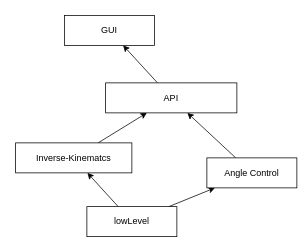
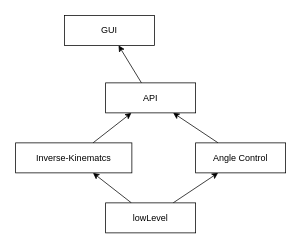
- <mxCell id="10" value="API" style="html=1;whiteSpace=wrap;" vertex="1" parent="1"><mxGeometry x="140" y="110" width="175" height="40" as="geometry" /></mxCell>
+ <mxCell id="10" value="API" style="html=1;whiteSpace=wrap;" vertex="1" parent="1"><mxGeometry x="140" y="110" width="120" height="40" as="geometry" /></mxCell>
- <mxCell id="8" value="Angle Control" style="html=1;whiteSpace=wrap;" vertex="1" parent="1"><mxGeometry x="275" y="210" width="120" height="40" as="geometry" /></mxCell>
+ <mxCell id="8" value="Angle Control" style="html=1;whiteSpace=wrap;" vertex="1" parent="1"><mxGeometry x="260" y="190" width="120" height="40" as="geometry" /></mxCell>
- <mxCell id="4" value="lowLevel" style="html=1;whiteSpace=wrap;" vertex="1" parent="1"><mxGeometry x="115" y="275" width="120" height="40" as="geometry" /></mxCell>
+ <mxCell id="4" value="lowLevel" style="html=1;whiteSpace=wrap;" vertex="1" parent="1"><mxGeometry x="140" y="270" width="120" height="40" as="geometry" /></mxCell>
